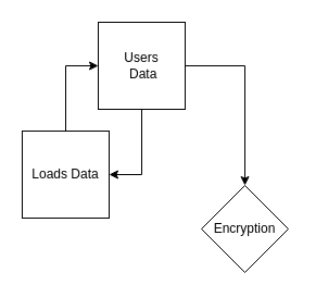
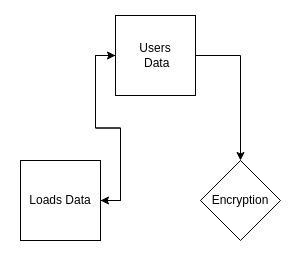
- <mxCell id="6" value="Users&lt;br&gt;&amp;nbsp;Data" style="whiteSpace=wrap;html=1;aspect=fixed;" vertex="1" parent="1"><mxGeometry x="90" y="20" width="80" height="80" as="geometry" /></mxCell>
+ <mxCell id="6" value="Users&lt;br&gt;&amp;nbsp;Data" style="whiteSpace=wrap;html=1;aspect=fixed;" vertex="1" parent="1"><mxGeometry x="115" y="15" width="80" height="80" as="geometry" /></mxCell>
- <mxCell id="3" value="Loads Data&lt;br&gt;" style="whiteSpace=wrap;html=1;aspect=fixed;" vertex="1" parent="1"><mxGeometry x="20" y="120" width="80" height="80" as="geometry" /></mxCell>
+ <mxCell id="3" value="Loads Data&lt;br&gt;" style="whiteSpace=wrap;html=1;aspect=fixed;" vertex="1" parent="1"><mxGeometry x="20" y="160" width="80" height="80" as="geometry" /></mxCell>
- <mxCell id="7" value="Encryption&lt;br&gt;" style="rhombus;whiteSpace=wrap;html=1;" vertex="1" parent="1"><mxGeometry x="185" y="170" width="80" height="80" as="geometry" /></mxCell>
+ <mxCell id="7" value="Encryption&lt;br&gt;" style="rhombus;whiteSpace=wrap;html=1;" vertex="1" parent="1"><mxGeometry x="200" y="160" width="80" height="80" as="geometry" /></mxCell>
